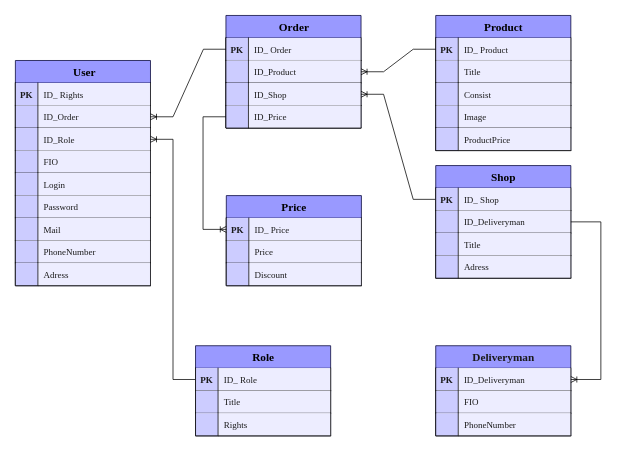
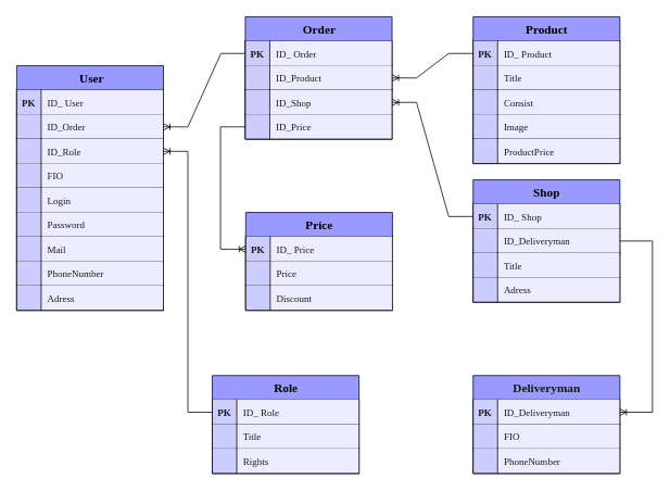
- <mxCell id="5" value="ID_ Rights" style="shape=partialRectangle;connectable=0;fillColor=#EDEDFF;top=0;left=1;bottom=1;right=1;align=left;spacingLeft=6;fontStyle=0;overflow=hidden;comic=0;strokeWidth=1;fontSize=12;strokeColor=#000000;fontColor=#1A1A1A;fontFamily=Garamond;labelBackgroundColor=none;" parent="3" vertex="1"><mxGeometry x="30" width="150" height="30" as="geometry"><mxRectangle width="150" height="30" as="alternateBounds" /></mxGeometry></mxCell>
+ <mxCell id="5" value="ID_ User" style="shape=partialRectangle;connectable=0;fillColor=#EDEDFF;top=0;left=1;bottom=1;right=1;align=left;spacingLeft=6;fontStyle=0;overflow=hidden;comic=0;strokeWidth=1;fontSize=12;strokeColor=#000000;fontColor=#1A1A1A;fontFamily=Garamond;labelBackgroundColor=none;" parent="3" vertex="1"><mxGeometry x="30" width="150" height="30" as="geometry"><mxRectangle width="150" height="30" as="alternateBounds" /></mxGeometry></mxCell>
